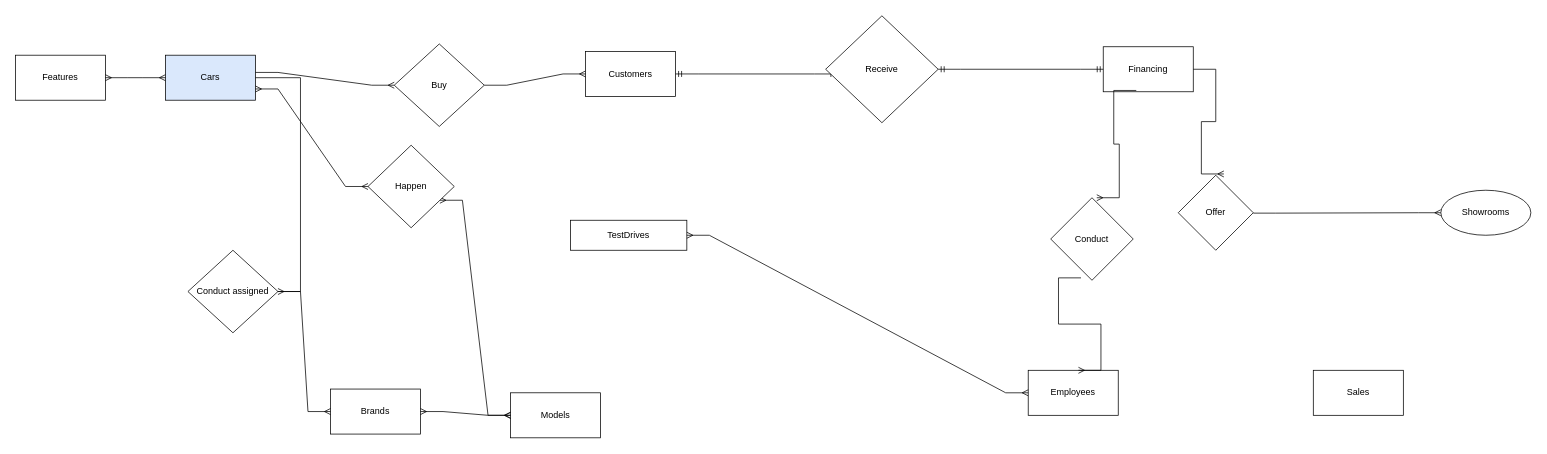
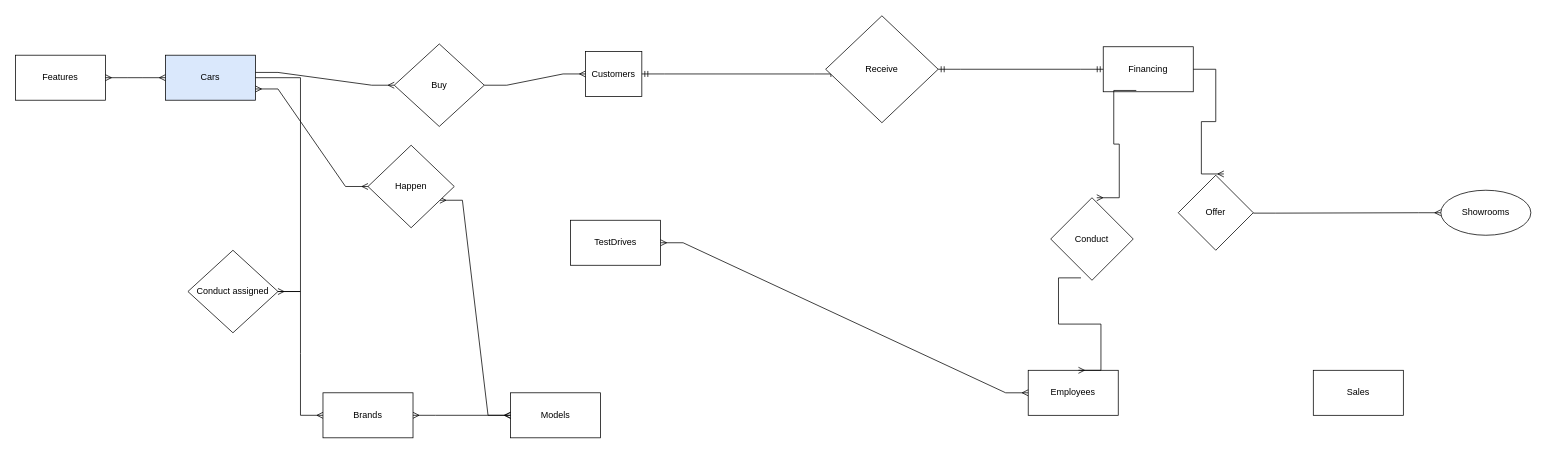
- <mxCell id="3" value="Customers" style="rounded=0;whiteSpace=wrap;html=1;" parent="1" vertex="1"><mxGeometry x="780" y="68" width="120" height="60" as="geometry" /></mxCell>
+ <mxCell id="3" value="Customers" style="rounded=0;whiteSpace=wrap;html=1;" parent="1" vertex="1"><mxGeometry x="780" y="68" width="75" height="60" as="geometry" /></mxCell>
- <mxCell id="8" value="TestDrives" style="rounded=0;whiteSpace=wrap;html=1;" parent="1" vertex="1"><mxGeometry x="760" y="293" width="155" height="40" as="geometry" /></mxCell>
+ <mxCell id="8" value="TestDrives" style="rounded=0;whiteSpace=wrap;html=1;" parent="1" vertex="1"><mxGeometry x="760" y="293" width="120" height="60" as="geometry" /></mxCell>
- <mxCell id="4" value="Brands" style="rounded=0;whiteSpace=wrap;html=1;" parent="1" vertex="1"><mxGeometry x="440" y="518" width="120" height="60" as="geometry" /></mxCell>
+ <mxCell id="4" value="Brands" style="rounded=0;whiteSpace=wrap;html=1;" parent="1" vertex="1"><mxGeometry x="430" y="523" width="120" height="60" as="geometry" /></mxCell>
